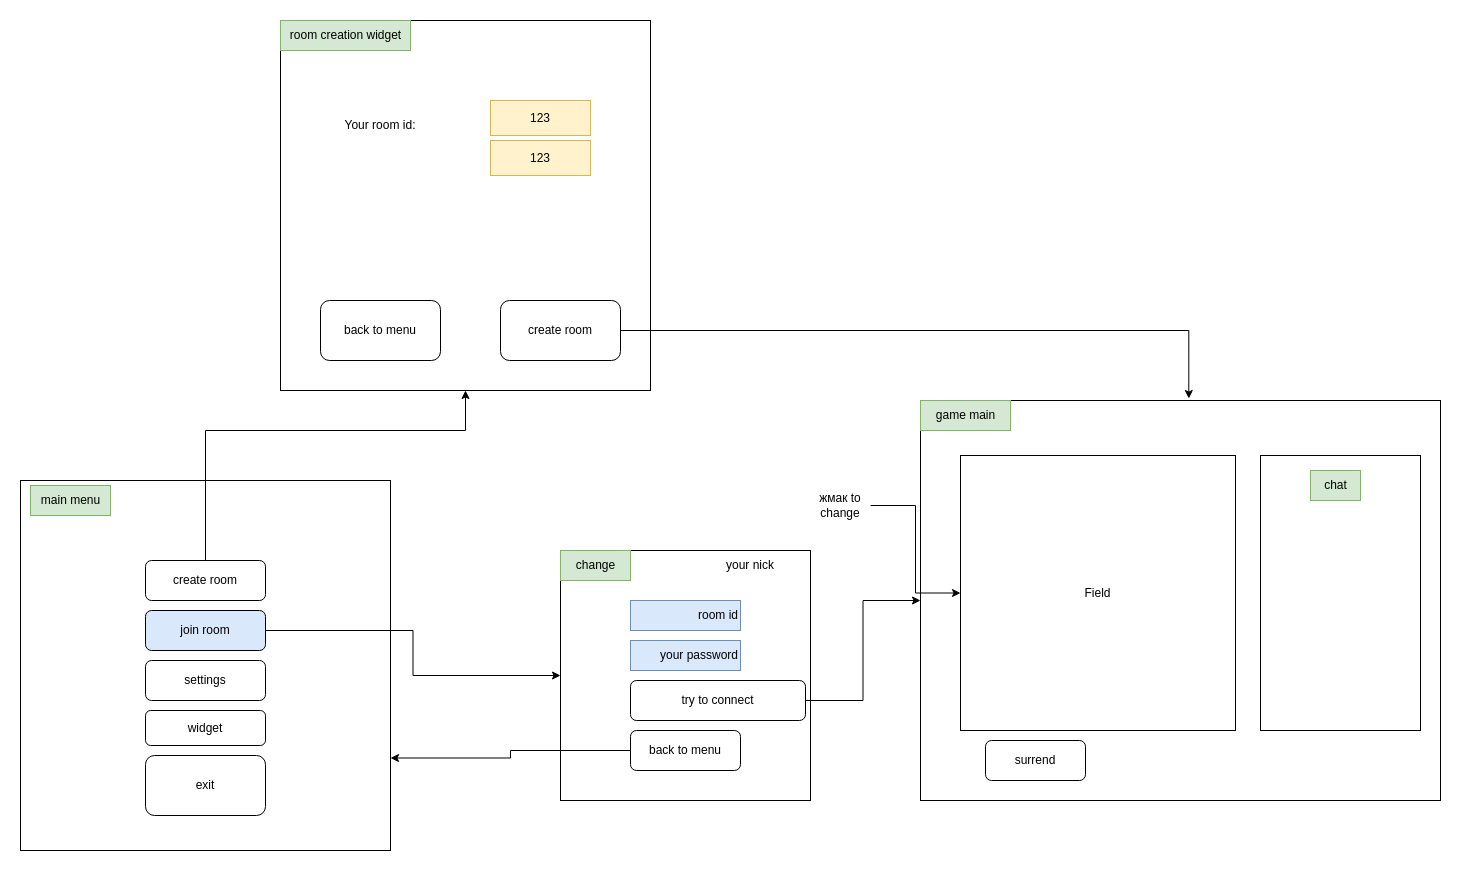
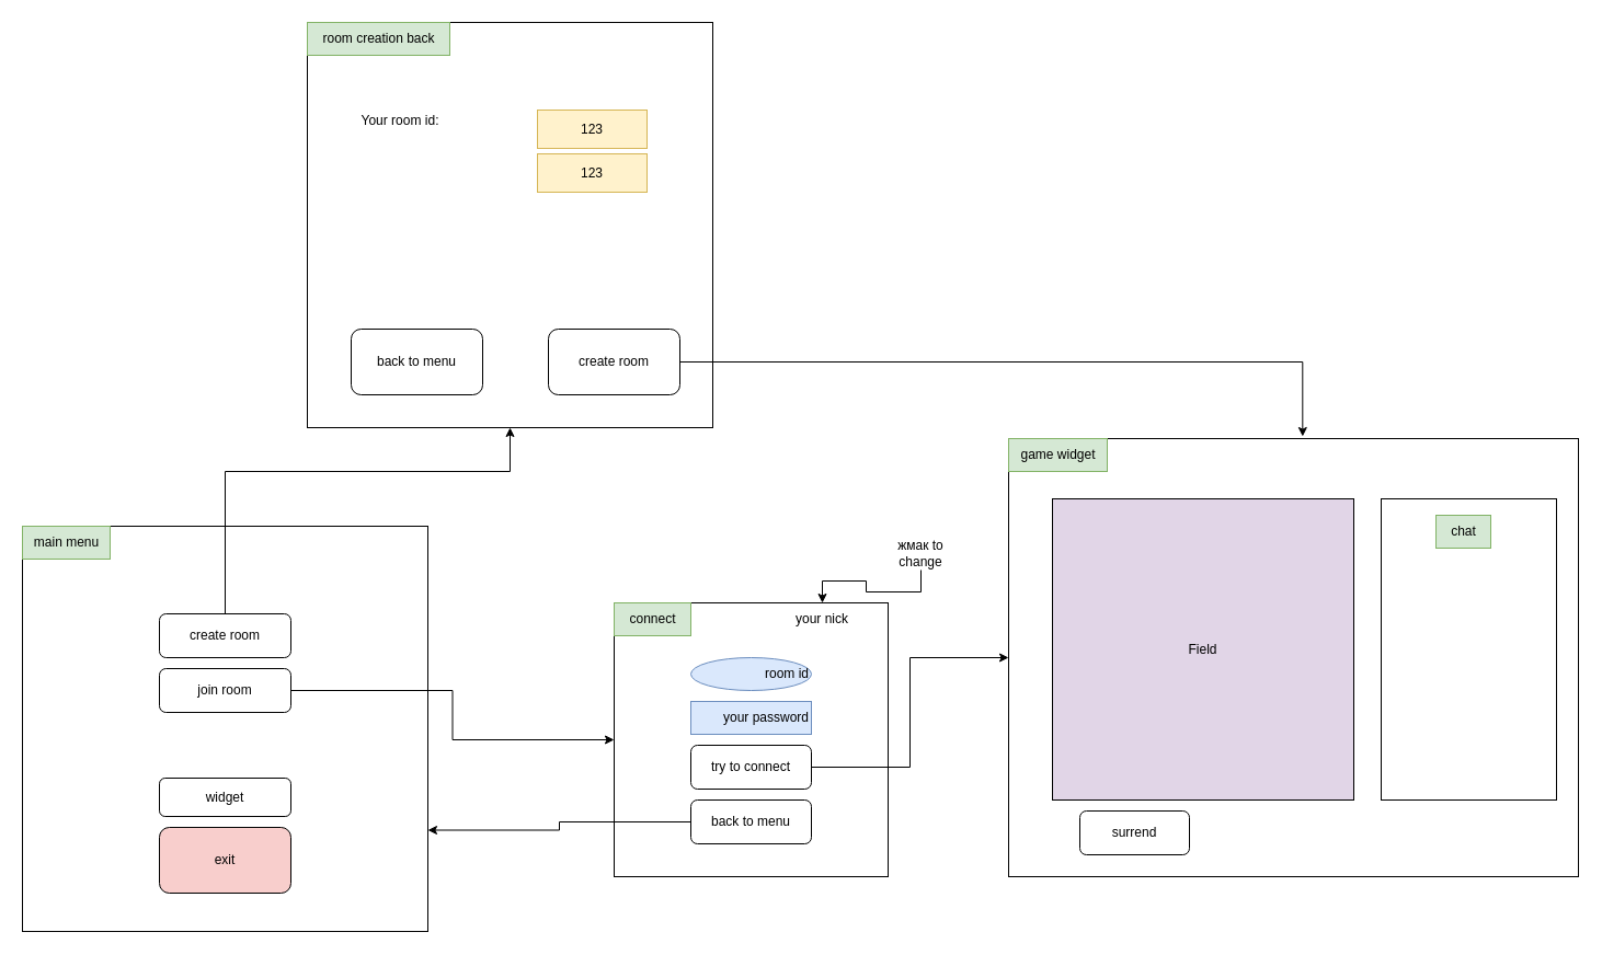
- <mxCell id="31" value="room creation widget" style="text;html=1;align=center;verticalAlign=middle;resizable=0;points=[];autosize=1;strokeColor=#82b366;fillColor=#d5e8d4;" vertex="1" parent="1"><mxGeometry x="280" y="20" width="130" height="30" as="geometry" /></mxCell>
+ <mxCell id="31" value="room creation back" style="text;html=1;align=center;verticalAlign=middle;resizable=0;points=[];autosize=1;strokeColor=#82b366;fillColor=#d5e8d4;" vertex="1" parent="1"><mxGeometry x="280" y="20" width="130" height="30" as="geometry" /></mxCell>
- <mxCell id="27" value="Your room id:" style="text;html=1;strokeColor=none;fillColor=none;align=center;verticalAlign=middle;whiteSpace=wrap;rounded=0;" vertex="1" parent="1"><mxGeometry x="320" y="110" width="120" height="30" as="geometry" /></mxCell>
+ <mxCell id="27" value="Your room id:" style="text;html=1;strokeColor=none;fillColor=none;align=center;verticalAlign=middle;whiteSpace=wrap;rounded=0;" vertex="1" parent="1"><mxGeometry x="305" y="95" width="120" height="30" as="geometry" /></mxCell>
- <mxCell id="16" value="game main" style="text;html=1;align=center;verticalAlign=middle;resizable=0;points=[];autosize=1;strokeColor=#82b366;fillColor=#d5e8d4;" vertex="1" parent="1"><mxGeometry x="920" y="400" width="90" height="30" as="geometry" /></mxCell>
+ <mxCell id="16" value="game widget" style="text;html=1;align=center;verticalAlign=middle;resizable=0;points=[];autosize=1;strokeColor=#82b366;fillColor=#d5e8d4;" vertex="1" parent="1"><mxGeometry x="920" y="400" width="90" height="30" as="geometry" /></mxCell>
- <mxCell id="3" value="main menu" style="text;html=1;align=center;verticalAlign=middle;resizable=0;points=[];autosize=1;strokeColor=#82b366;fillColor=#d5e8d4;" vertex="1" parent="1"><mxGeometry x="30" y="485" width="80" height="30" as="geometry" /></mxCell>
+ <mxCell id="3" value="main menu" style="text;html=1;align=center;verticalAlign=middle;resizable=0;points=[];autosize=1;strokeColor=#82b366;fillColor=#d5e8d4;" vertex="1" parent="1"><mxGeometry x="20" y="480" width="80" height="30" as="geometry" /></mxCell>
- <mxCell id="22" style="edgeStyle=orthogonalEdgeStyle;rounded=0;orthogonalLoop=1;jettySize=auto;html=1;" edge="1" parent="1" source="23" target="17"><mxGeometry relative="1" as="geometry" /></mxCell>
+ <mxCell id="22" style="edgeStyle=orthogonalEdgeStyle;rounded=0;orthogonalLoop=1;jettySize=auto;html=1;" edge="1" parent="1" source="23" target="21"><mxGeometry relative="1" as="geometry" /></mxCell>
- <mxCell id="9" value="change" style="text;html=1;align=center;verticalAlign=middle;resizable=0;points=[];autosize=1;strokeColor=#82b366;fillColor=#d5e8d4;" vertex="1" parent="1"><mxGeometry x="560" y="550" width="70" height="30" as="geometry" /></mxCell>
+ <mxCell id="9" value="connect" style="text;html=1;align=center;verticalAlign=middle;resizable=0;points=[];autosize=1;strokeColor=#82b366;fillColor=#d5e8d4;" vertex="1" parent="1"><mxGeometry x="560" y="550" width="70" height="30" as="geometry" /></mxCell>
- <mxCell id="17" value="Field" style="whiteSpace=wrap;html=1;aspect=fixed;" vertex="1" parent="1"><mxGeometry x="960" y="455" width="275" height="275" as="geometry" /></mxCell>
+ <mxCell id="17" value="Field" style="whiteSpace=wrap;html=1;aspect=fixed;fillColor=#e1d5e7;" vertex="1" parent="1"><mxGeometry x="960" y="455" width="275" height="275" as="geometry" /></mxCell>
- <mxCell id="10" value="room id" style="rounded=0;whiteSpace=wrap;html=1;align=right;fillColor=#dae8fc;strokeColor=#6c8ebf;" vertex="1" parent="1"><mxGeometry x="630" y="600" width="110" height="30" as="geometry" /></mxCell>
+ <mxCell id="10" value="room id" style="ellipse;whiteSpace=wrap;html=1;align=right;fillColor=#dae8fc;strokeColor=#6c8ebf;" vertex="1" parent="1"><mxGeometry x="630" y="600" width="110" height="30" as="geometry" /></mxCell>
- <mxCell id="25" value="join room" style="rounded=1;whiteSpace=wrap;html=1;fillColor=#dae8fc;" vertex="1" parent="1"><mxGeometry x="145" y="610" width="120" height="40" as="geometry" /></mxCell>
+ <mxCell id="25" value="join room" style="rounded=1;whiteSpace=wrap;html=1;" vertex="1" parent="1"><mxGeometry x="145" y="610" width="120" height="40" as="geometry" /></mxCell>
- <mxCell id="6" value="settings" style="rounded=1;whiteSpace=wrap;html=1;" vertex="1" parent="1"><mxGeometry x="145" y="660" width="120" height="40" as="geometry" /></mxCell>
- <mxCell id="12" value="try to connect" style="rounded=1;whiteSpace=wrap;html=1;" vertex="1" parent="1"><mxGeometry x="630" y="680" width="175" height="40" as="geometry" /></mxCell>
+ <mxCell id="12" value="try to connect" style="rounded=1;whiteSpace=wrap;html=1;" vertex="1" parent="1"><mxGeometry x="630" y="680" width="110" height="40" as="geometry" /></mxCell>
- <mxCell id="7" value="exit" style="rounded=1;whiteSpace=wrap;html=1;" vertex="1" parent="1"><mxGeometry x="145" y="755" width="120" height="60" as="geometry" /></mxCell>
+ <mxCell id="7" value="exit" style="rounded=1;whiteSpace=wrap;html=1;fillColor=#f8cecc;" vertex="1" parent="1"><mxGeometry x="145" y="755" width="120" height="60" as="geometry" /></mxCell>
